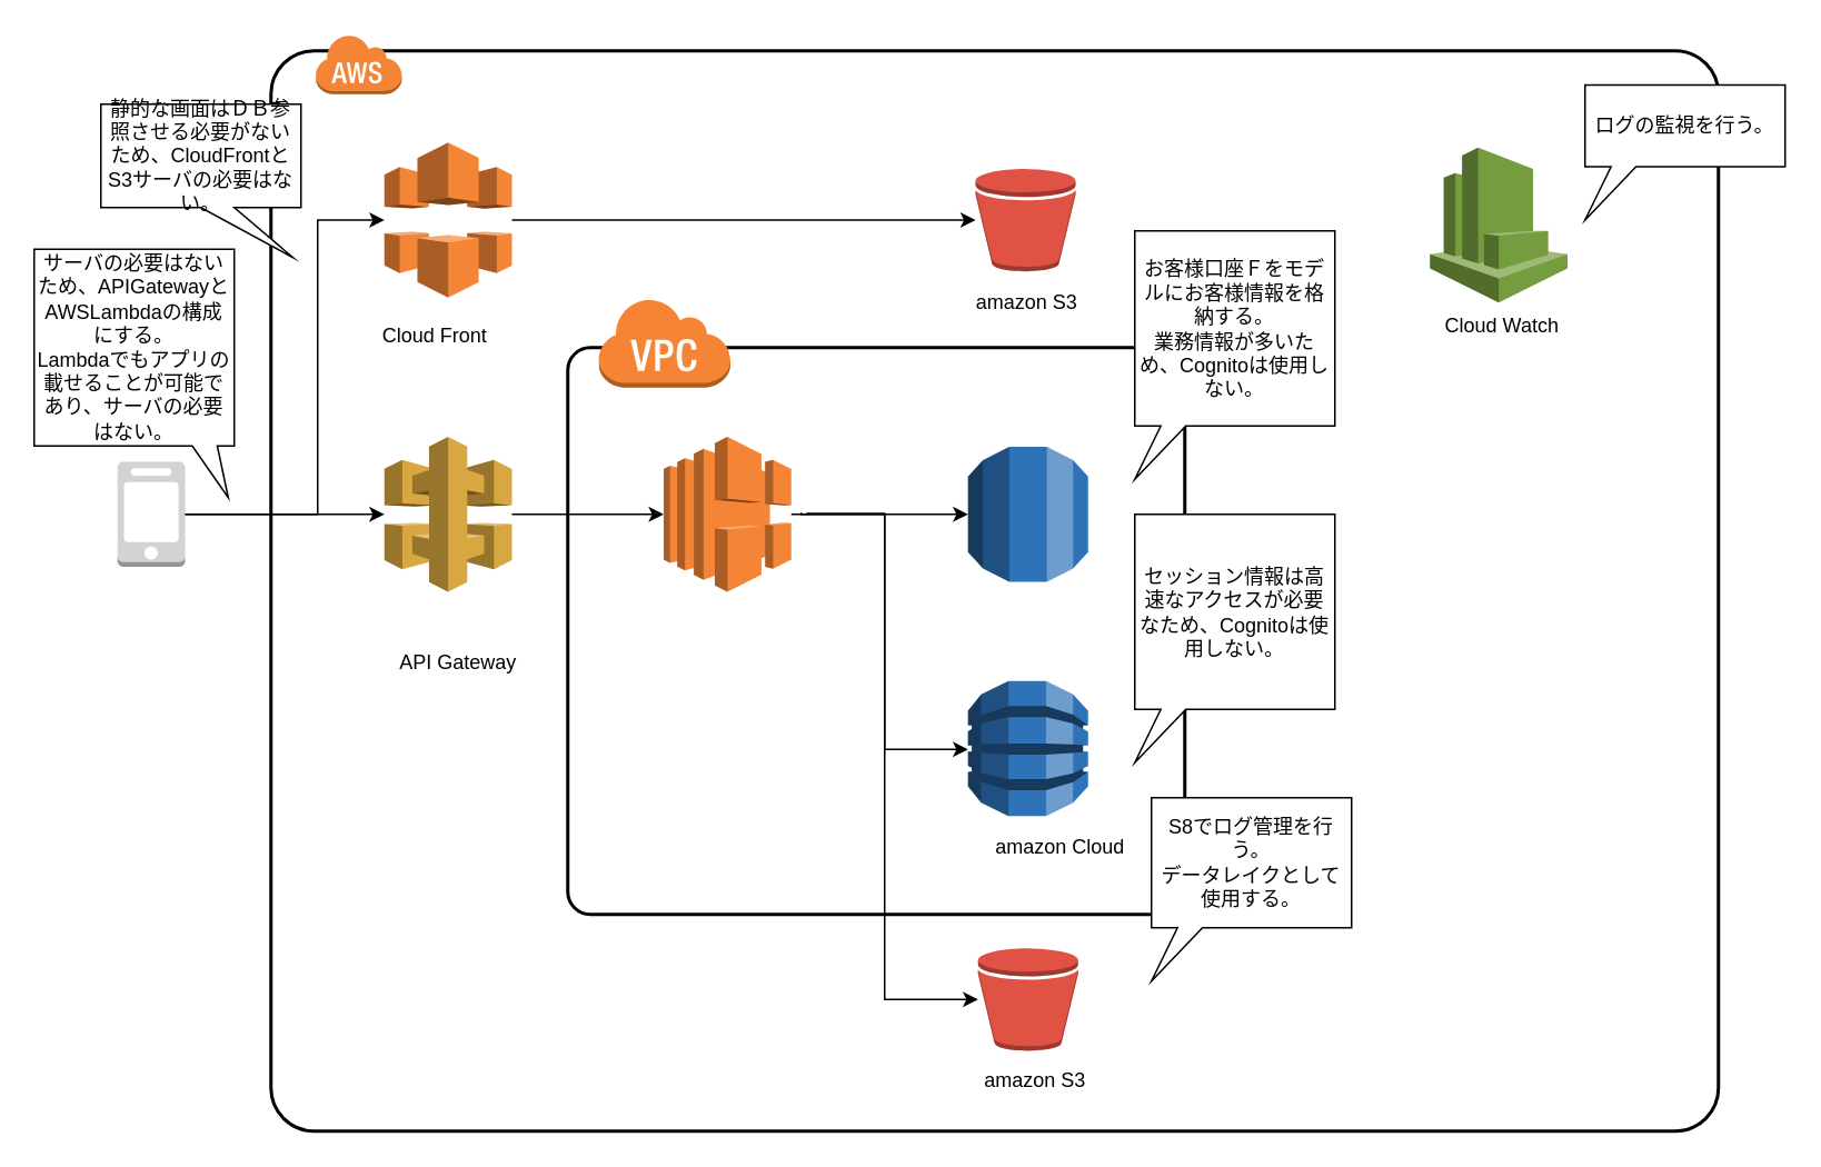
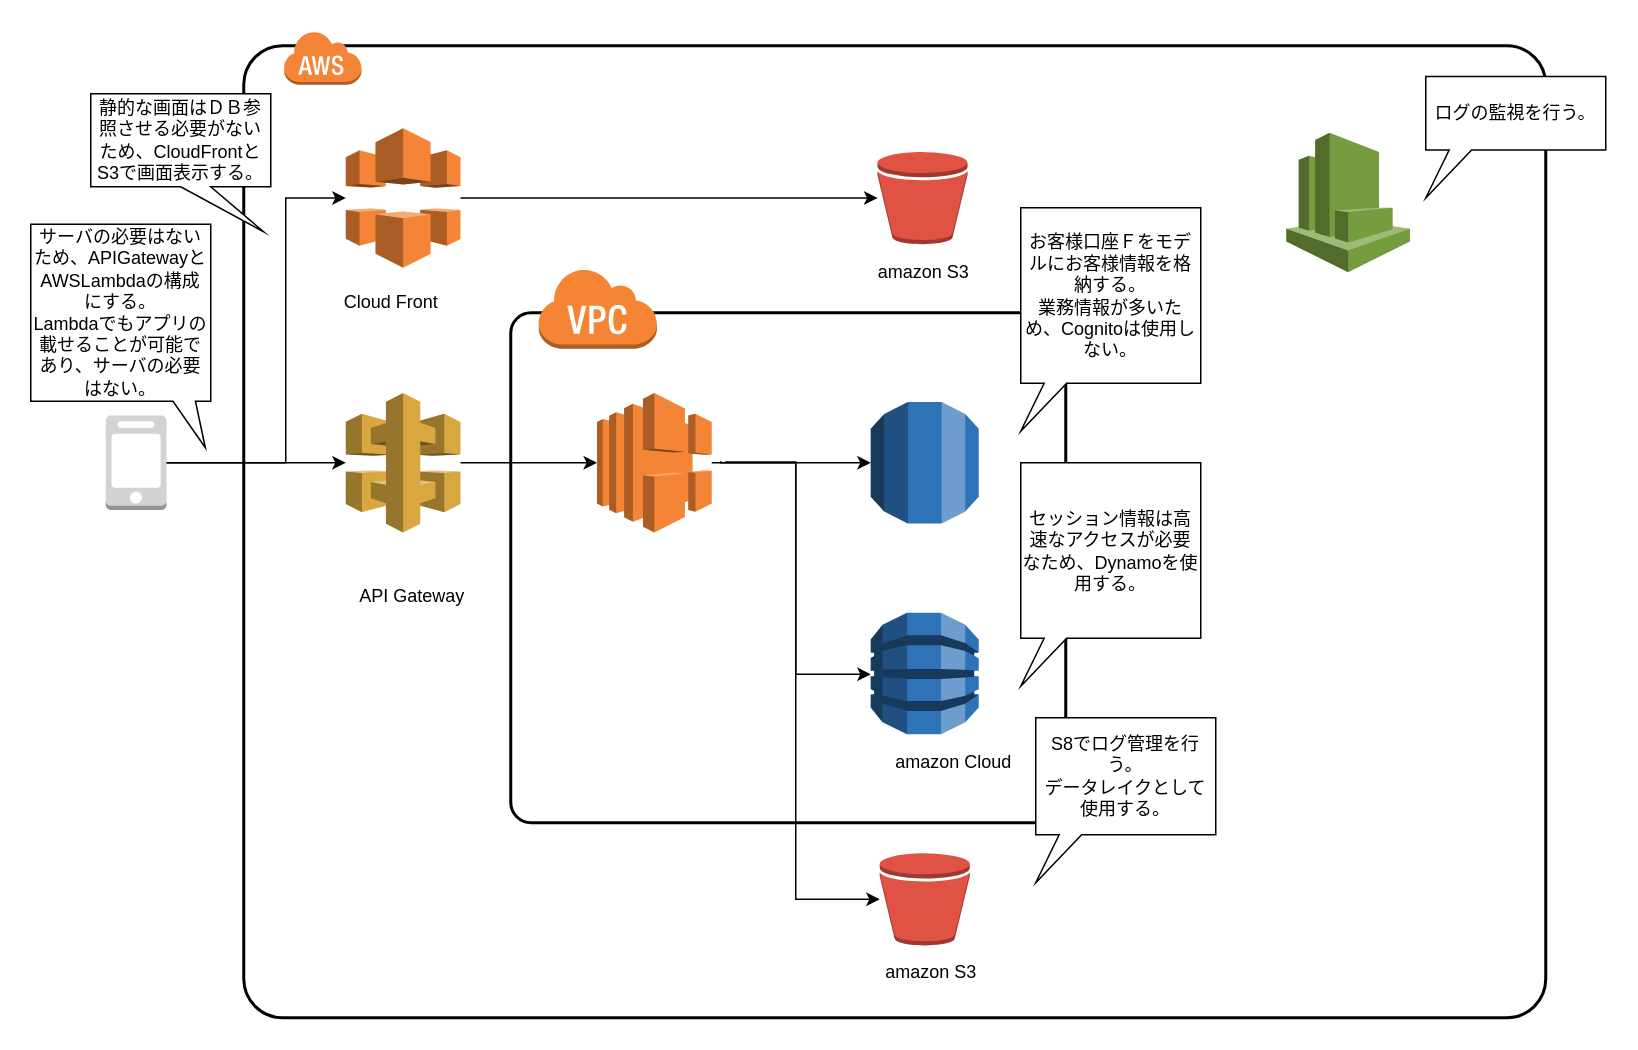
- <mxCell id="28" value="静的な画面はＤＢ参照させる必要がないため、CloudFrontとS3サーバの必要はない。" style="shape=callout;whiteSpace=wrap;html=1;perimeter=calloutPerimeter;position2=0.96;" parent="1" vertex="1"><mxGeometry x="60" y="62" width="120" height="92" as="geometry" /></mxCell>
+ <mxCell id="28" value="静的な画面はＤＢ参照させる必要がないため、CloudFrontとS3で画面表示する。" style="shape=callout;whiteSpace=wrap;html=1;perimeter=calloutPerimeter;position2=0.96;" parent="1" vertex="1"><mxGeometry x="60" y="62" width="120" height="92" as="geometry" /></mxCell>
- <mxCell id="27" value="Cloud Watch" style="text;html=1;resizable=0;autosize=1;align=center;verticalAlign=middle;points=[];fillColor=none;strokeColor=none;rounded=0;" parent="1" vertex="1"><mxGeometry x="859.5" y="184.889" width="80" height="20" as="geometry" /></mxCell>
- <mxCell id="31" value="セッション情報は高速なアクセスが必要なため、Cognitoは使用しない。" style="shape=callout;whiteSpace=wrap;html=1;perimeter=calloutPerimeter;position2=0;size=32;position=0.13;base=15;" parent="1" vertex="1"><mxGeometry x="680" y="308" width="120" height="149" as="geometry" /></mxCell>
+ <mxCell id="31" value="セッション情報は高速なアクセスが必要なため、Dynamoを使用する。" style="shape=callout;whiteSpace=wrap;html=1;perimeter=calloutPerimeter;position2=0;size=32;position=0.13;base=15;" parent="1" vertex="1"><mxGeometry x="680" y="308" width="120" height="149" as="geometry" /></mxCell>
